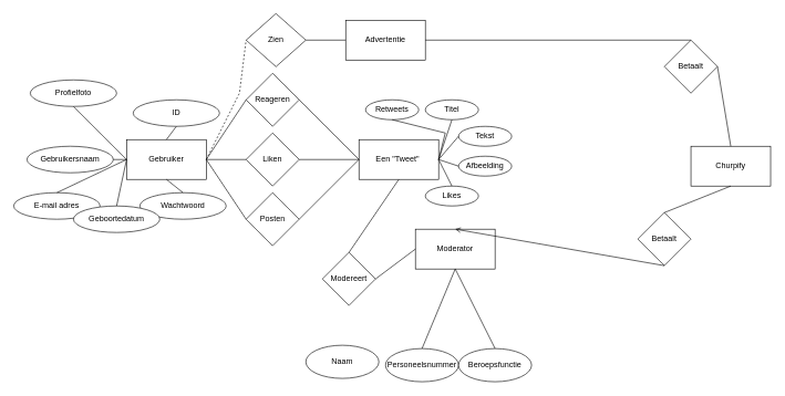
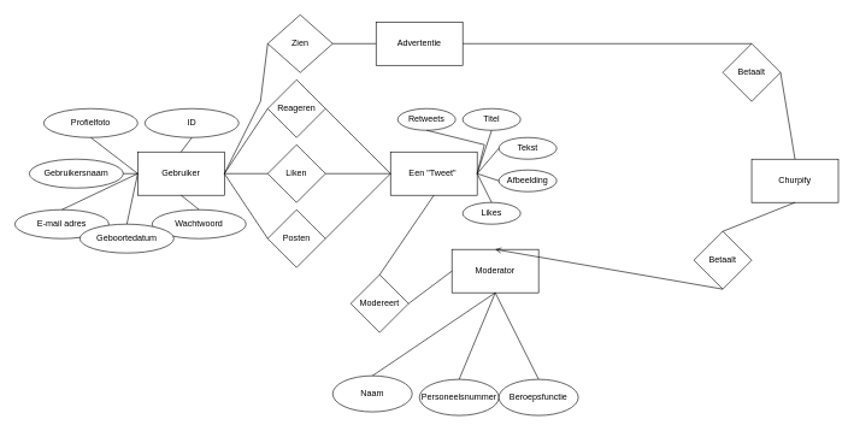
- <mxCell id="7" value="Profielfoto" style="ellipse;whiteSpace=wrap;html=1;" vertex="1" parent="1"><mxGeometry x="45" y="120" width="130" height="40" as="geometry" /></mxCell>
+ <mxCell id="7" value="Profielfoto" style="ellipse;whiteSpace=wrap;html=1;" vertex="1" parent="1"><mxGeometry x="60" y="150" width="130" height="40" as="geometry" /></mxCell>
- <mxCell id="35" value="" style="endArrow=none;html=1;rounded=0;exitX=1;exitY=0.5;exitDx=0;exitDy=0;entryX=0;entryY=0.5;entryDx=0;entryDy=0;dashed=1;" edge="1" parent="1" source="2" target="33"><mxGeometry width="50" height="50" relative="1" as="geometry"><mxPoint x="490" y="330" as="sourcePoint" /><mxPoint x="360" y="60" as="targetPoint" /><Array as="points"><mxPoint x="360" y="140" /></Array></mxGeometry></mxCell>
+ <mxCell id="35" value="" style="endArrow=none;html=1;rounded=0;exitX=1;exitY=0.5;exitDx=0;exitDy=0;entryX=0;entryY=0.5;entryDx=0;entryDy=0;" edge="1" parent="1" source="2" target="33"><mxGeometry width="50" height="50" relative="1" as="geometry"><mxPoint x="490" y="330" as="sourcePoint" /><mxPoint x="360" y="60" as="targetPoint" /><Array as="points"><mxPoint x="360" y="140" /></Array></mxGeometry></mxCell>
+ <mxCell id="27" value="" style="endArrow=none;html=1;rounded=0;exitX=0.5;exitY=0;exitDx=0;exitDy=0;entryX=0.5;entryY=1;entryDx=0;entryDy=0;" edge="1" parent="1" source="24" target="20"><mxGeometry width="50" height="50" relative="1" as="geometry"><mxPoint x="490" y="330" as="sourcePoint" /><mxPoint x="540" y="280" as="targetPoint" /></mxGeometry></mxCell>
